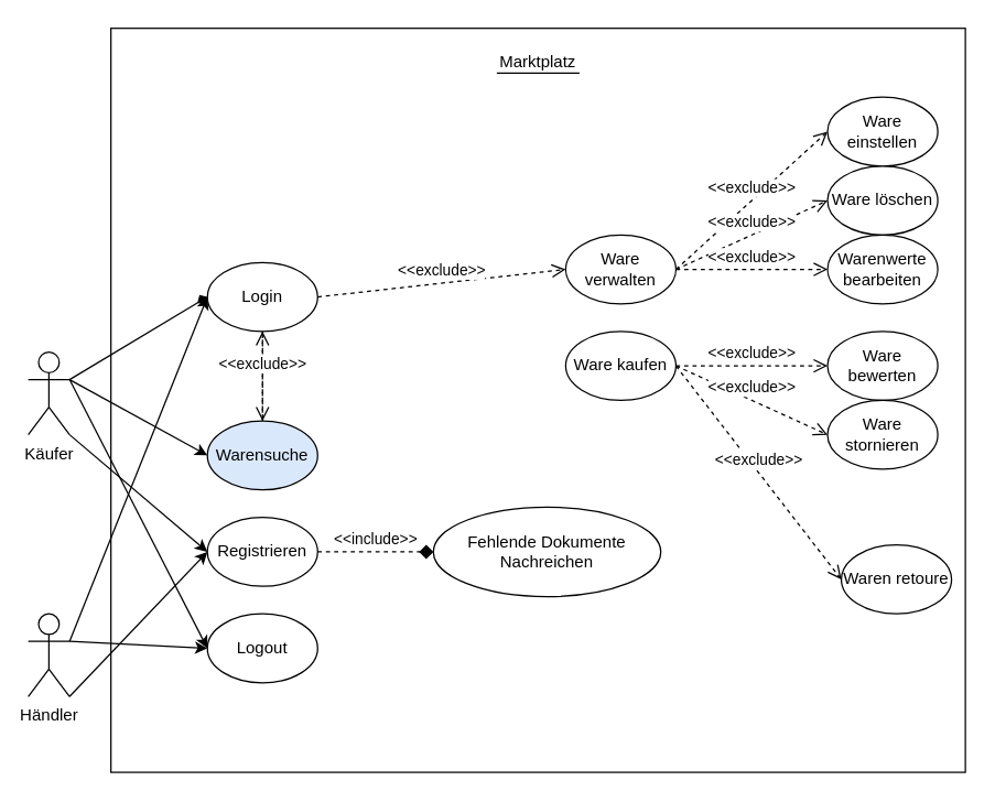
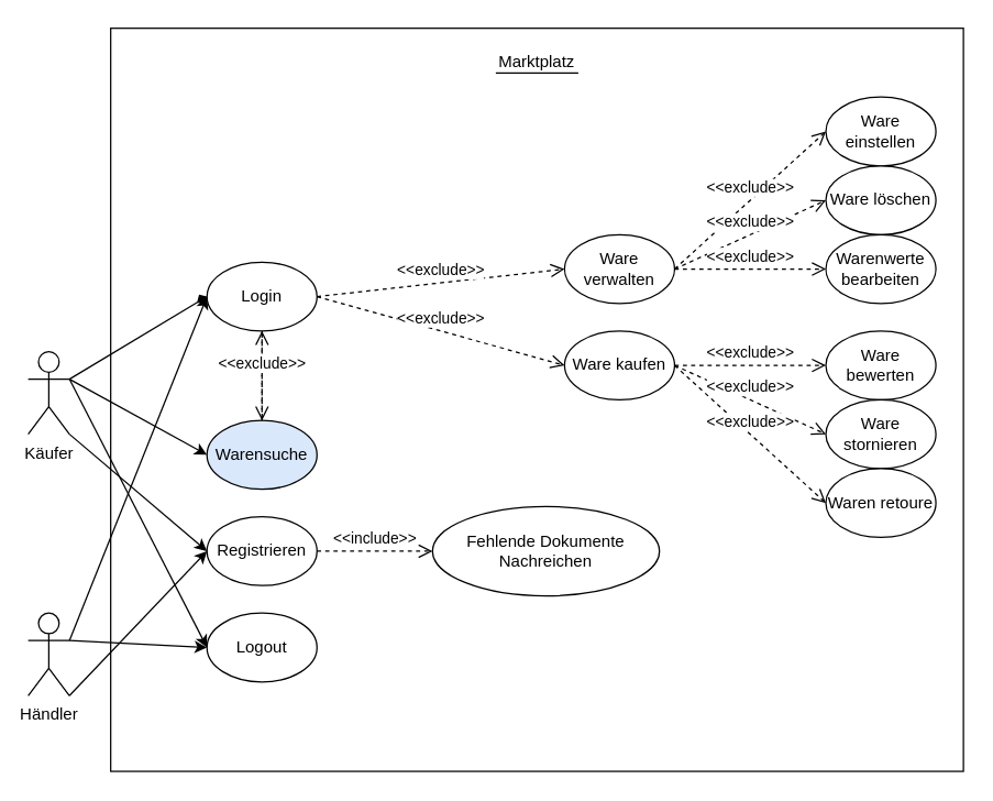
+ <mxCell id="34" value="&amp;lt;&amp;lt;exclude&amp;gt;&amp;gt;" style="html=1;verticalAlign=bottom;endArrow=open;dashed=1;endSize=8;rounded=0;entryX=0;entryY=0.5;entryDx=0;entryDy=0;exitX=1;exitY=0.5;exitDx=0;exitDy=0;" edge="1" parent="1" source="6" target="20"><mxGeometry relative="1" as="geometry"><mxPoint x="230" y="260" as="sourcePoint" /><mxPoint x="440" y="340" as="targetPoint" /></mxGeometry></mxCell>
- <mxCell id="37" value="&amp;lt;&amp;lt;include&amp;gt;&amp;gt;" style="html=1;verticalAlign=bottom;endArrow=diamond;dashed=1;endSize=8;rounded=0;entryX=0;entryY=0.5;entryDx=0;entryDy=0;exitX=1;exitY=0.5;exitDx=0;exitDy=0;" edge="1" parent="1" source="8" target="36"><mxGeometry relative="1" as="geometry"><mxPoint x="240" y="225" as="sourcePoint" /><mxPoint x="420" y="275" as="targetPoint" /></mxGeometry></mxCell>
+ <mxCell id="37" value="&amp;lt;&amp;lt;include&amp;gt;&amp;gt;" style="html=1;verticalAlign=bottom;endArrow=open;dashed=1;endSize=8;rounded=0;entryX=0;entryY=0.5;entryDx=0;entryDy=0;exitX=1;exitY=0.5;exitDx=0;exitDy=0;" edge="1" parent="1" source="8" target="36"><mxGeometry relative="1" as="geometry"><mxPoint x="240" y="225" as="sourcePoint" /><mxPoint x="420" y="275" as="targetPoint" /></mxGeometry></mxCell>
- <mxCell id="31" value="Waren retoure" style="ellipse;whiteSpace=wrap;html=1;" vertex="1" parent="1"><mxGeometry x="610" y="395" width="80" height="50" as="geometry" /></mxCell>
+ <mxCell id="31" value="Waren retoure" style="ellipse;whiteSpace=wrap;html=1;" vertex="1" parent="1"><mxGeometry x="600" y="340" width="80" height="50" as="geometry" /></mxCell>
